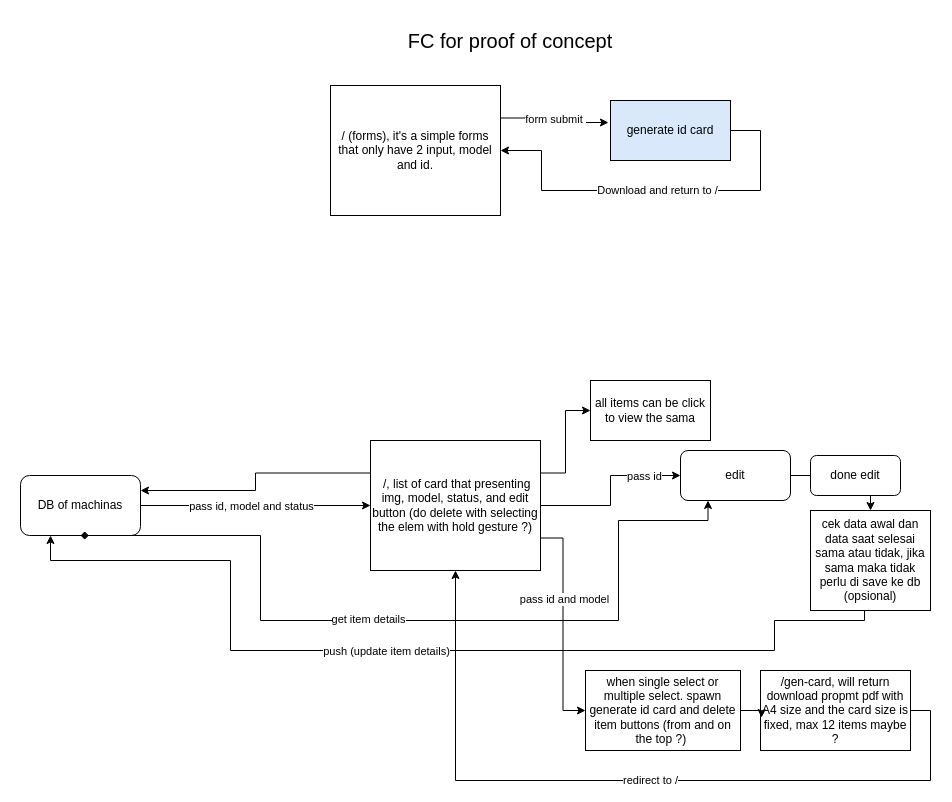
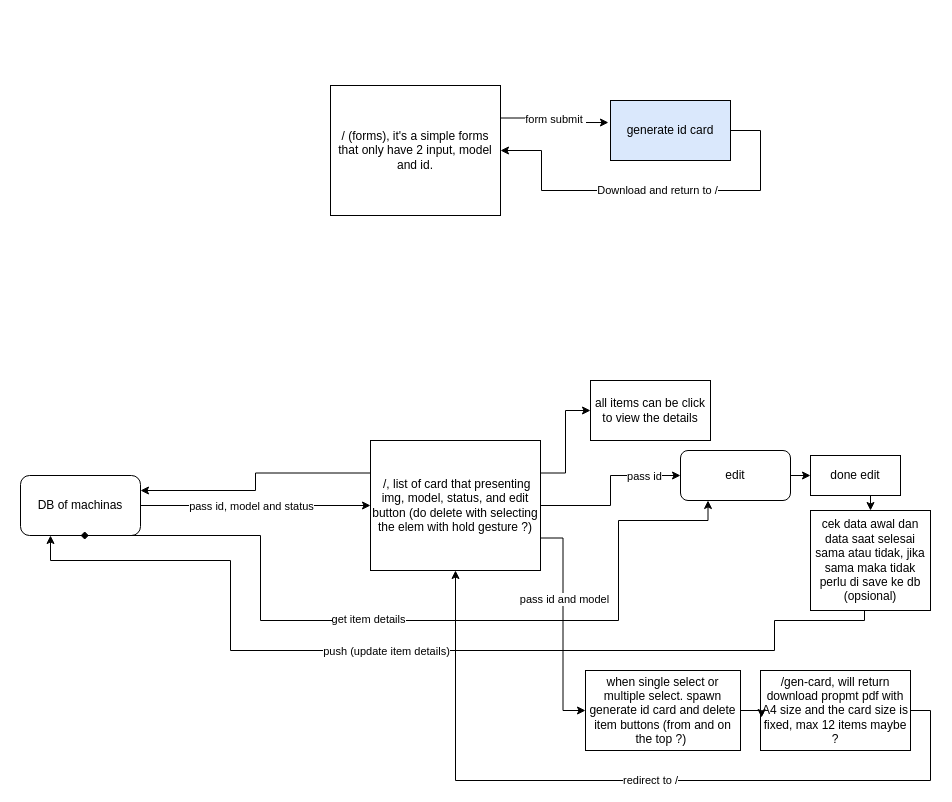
- <mxCell id="8" value="FC for proof of concept" style="text;html=1;align=center;verticalAlign=middle;whiteSpace=wrap;rounded=0;fontSize=20;" vertex="1" parent="1"><mxGeometry x="390" y="20" width="240" height="40" as="geometry" /></mxCell>
- <mxCell id="19" value="all items can be click to view the sama" style="rounded=0;whiteSpace=wrap;html=1;" vertex="1" parent="1"><mxGeometry x="590" y="380" width="120" height="60" as="geometry" /></mxCell>
+ <mxCell id="19" value="all items can be click to view the details" style="rounded=0;whiteSpace=wrap;html=1;" vertex="1" parent="1"><mxGeometry x="590" y="380" width="120" height="60" as="geometry" /></mxCell>
- <mxCell id="22" style="edgeStyle=orthogonalEdgeStyle;rounded=0;orthogonalLoop=1;jettySize=auto;html=1;exitX=1;exitY=0.5;exitDx=0;exitDy=0;entryX=0;entryY=0.5;entryDx=0;entryDy=0;endArrow=none;" edge="1" parent="1" source="23" target="25"><mxGeometry relative="1" as="geometry" /></mxCell>
+ <mxCell id="22" style="edgeStyle=orthogonalEdgeStyle;rounded=0;orthogonalLoop=1;jettySize=auto;html=1;exitX=1;exitY=0.5;exitDx=0;exitDy=0;entryX=0;entryY=0.5;entryDx=0;entryDy=0;" edge="1" parent="1" source="23" target="25"><mxGeometry relative="1" as="geometry" /></mxCell>
- <mxCell id="25" value="done edit" style="whiteSpace=wrap;html=1;rounded=1;" vertex="1" parent="1"><mxGeometry x="810" y="455" width="90" height="40" as="geometry" /></mxCell>
+ <mxCell id="25" value="done edit" style="rounded=0;whiteSpace=wrap;html=1;" vertex="1" parent="1"><mxGeometry x="810" y="455" width="90" height="40" as="geometry" /></mxCell>
